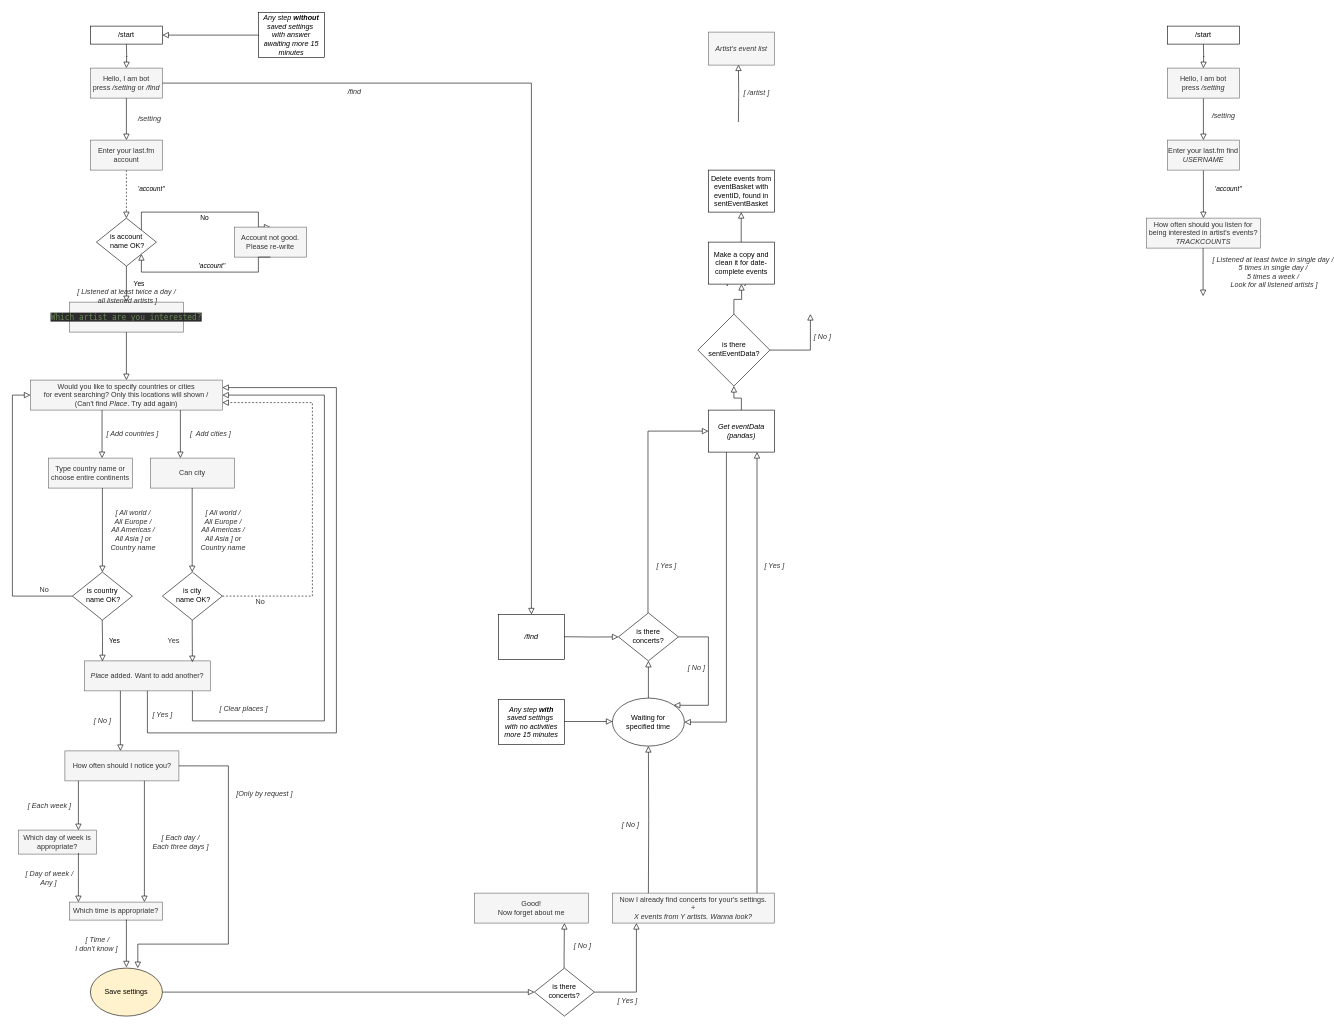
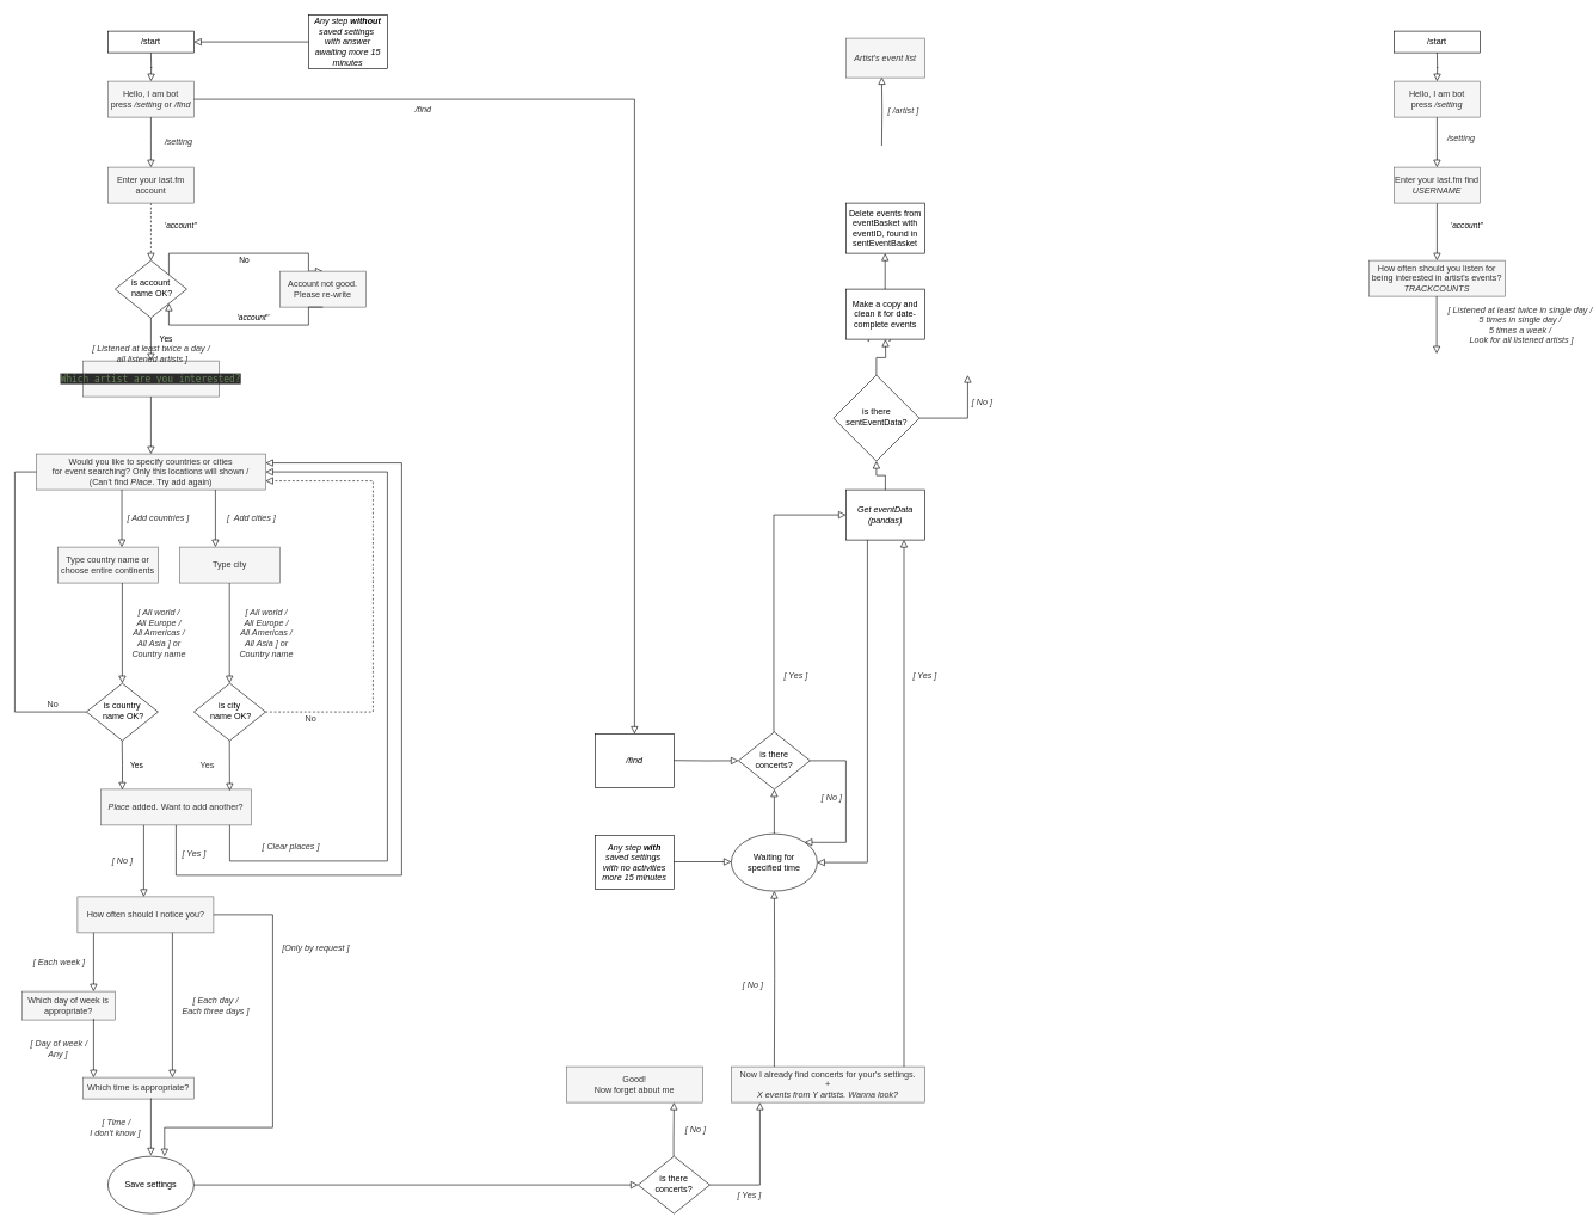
- <mxCell id="32" value="&lt;font color=&quot;#333333&quot;&gt;&lt;span style=&quot;font-size: 12px&quot;&gt;No&lt;/span&gt;&lt;/font&gt;" style="rounded=0;html=1;jettySize=auto;orthogonalLoop=1;fontSize=11;endArrow=block;endFill=0;endSize=8;strokeWidth=1;shadow=0;labelBackgroundColor=none;edgeStyle=orthogonalEdgeStyle;exitX=0;exitY=0.5;exitDx=0;exitDy=0;sourcePerimeterSpacing=8;targetPerimeterSpacing=8;entryX=0;entryY=0.5;entryDx=0;entryDy=0;" parent="1" source="28" target="17" edge="1"><mxGeometry x="-0.798" y="-10" relative="1" as="geometry"><mxPoint as="offset" /><mxPoint x="210" y="873" as="sourcePoint" /><mxPoint x="210" y="973.03" as="targetPoint" /><Array as="points"><mxPoint x="20" y="993" /><mxPoint x="20" y="658" /></Array></mxGeometry></mxCell>
+ <mxCell id="32" value="&lt;font color=&quot;#333333&quot;&gt;&lt;span style=&quot;font-size: 12px&quot;&gt;No&lt;/span&gt;&lt;/font&gt;" style="rounded=0;html=1;jettySize=auto;orthogonalLoop=1;fontSize=11;endArrow=none;endFill=0;endSize=8;strokeWidth=1;shadow=0;labelBackgroundColor=none;edgeStyle=orthogonalEdgeStyle;exitX=0;exitY=0.5;exitDx=0;exitDy=0;sourcePerimeterSpacing=8;targetPerimeterSpacing=8;entryX=0;entryY=0.5;entryDx=0;entryDy=0;" parent="1" source="28" target="17" edge="1"><mxGeometry x="-0.798" y="-10" relative="1" as="geometry"><mxPoint as="offset" /><mxPoint x="210" y="873" as="sourcePoint" /><mxPoint x="210" y="973.03" as="targetPoint" /><Array as="points"><mxPoint x="20" y="993" /><mxPoint x="20" y="658" /></Array></mxGeometry></mxCell>
- <mxCell id="21" value="Can city" style="rounded=0;whiteSpace=wrap;html=1;hachureGap=4;pointerEvents=0;fillColor=#f5f5f5;strokeColor=#666666;fontColor=#333333;" parent="1" vertex="1"><mxGeometry x="250" y="763" width="140" height="49.97" as="geometry" /></mxCell>
+ <mxCell id="21" value="Type city" style="rounded=0;whiteSpace=wrap;html=1;hachureGap=4;pointerEvents=0;fillColor=#f5f5f5;strokeColor=#666666;fontColor=#333333;" parent="1" vertex="1"><mxGeometry x="250" y="763" width="140" height="49.97" as="geometry" /></mxCell>
- <mxCell id="46" value="Save settings" style="ellipse;whiteSpace=wrap;html=1;hachureGap=4;pointerEvents=0;fillColor=#fff2cc;" parent="1" vertex="1"><mxGeometry x="150" y="1613" width="120" height="80" as="geometry" /></mxCell>
+ <mxCell id="46" value="Save settings" style="ellipse;whiteSpace=wrap;html=1;hachureGap=4;pointerEvents=0;" parent="1" vertex="1"><mxGeometry x="150" y="1613" width="120" height="80" as="geometry" /></mxCell>
